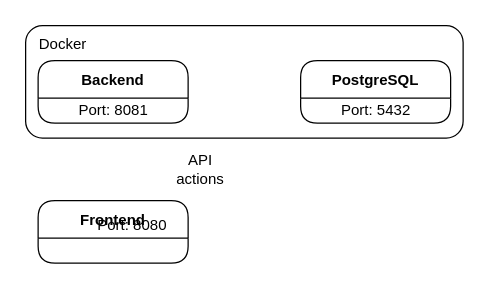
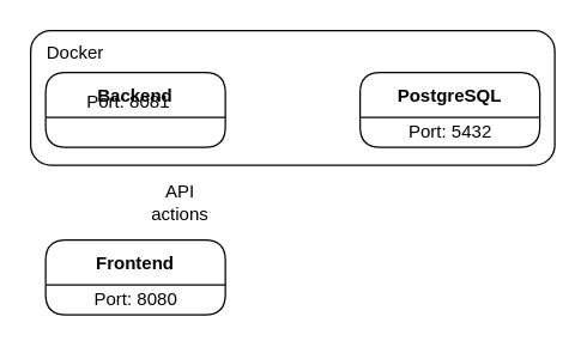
- <mxCell id="4" value="Port: 8081" style="text;html=1;align=center;verticalAlign=middle;resizable=0;points=[];autosize=1;strokeColor=none;fillColor=none;" parent="3" vertex="1"><mxGeometry x="25" y="30" width="70" height="20" as="geometry" /></mxCell>
+ <mxCell id="4" value="Port: 8081" style="text;html=1;align=center;verticalAlign=middle;resizable=0;points=[];autosize=1;strokeColor=none;fillColor=none;" parent="3" vertex="1"><mxGeometry x="20" y="10" width="70" height="20" as="geometry" /></mxCell>
- <mxCell id="10" value="API actions" style="text;html=1;strokeColor=none;fillColor=none;align=center;verticalAlign=middle;whiteSpace=wrap;rounded=0;" vertex="1" parent="1"><mxGeometry x="130" y="120" width="60" height="30" as="geometry" /></mxCell>
+ <mxCell id="10" value="API actions" style="text;html=1;strokeColor=none;fillColor=none;align=center;verticalAlign=middle;whiteSpace=wrap;rounded=0;" vertex="1" parent="1"><mxGeometry x="90" y="120" width="60" height="30" as="geometry" /></mxCell>
- <mxCell id="6" value="Port: 8080" style="text;html=1;align=center;verticalAlign=middle;resizable=0;points=[];autosize=1;strokeColor=none;fillColor=none;" parent="5" vertex="1"><mxGeometry x="40" y="10" width="70" height="20" as="geometry" /></mxCell>
+ <mxCell id="6" value="Port: 8080" style="text;html=1;align=center;verticalAlign=middle;resizable=0;points=[];autosize=1;strokeColor=none;fillColor=none;" parent="5" vertex="1"><mxGeometry x="25" y="30" width="70" height="20" as="geometry" /></mxCell>
